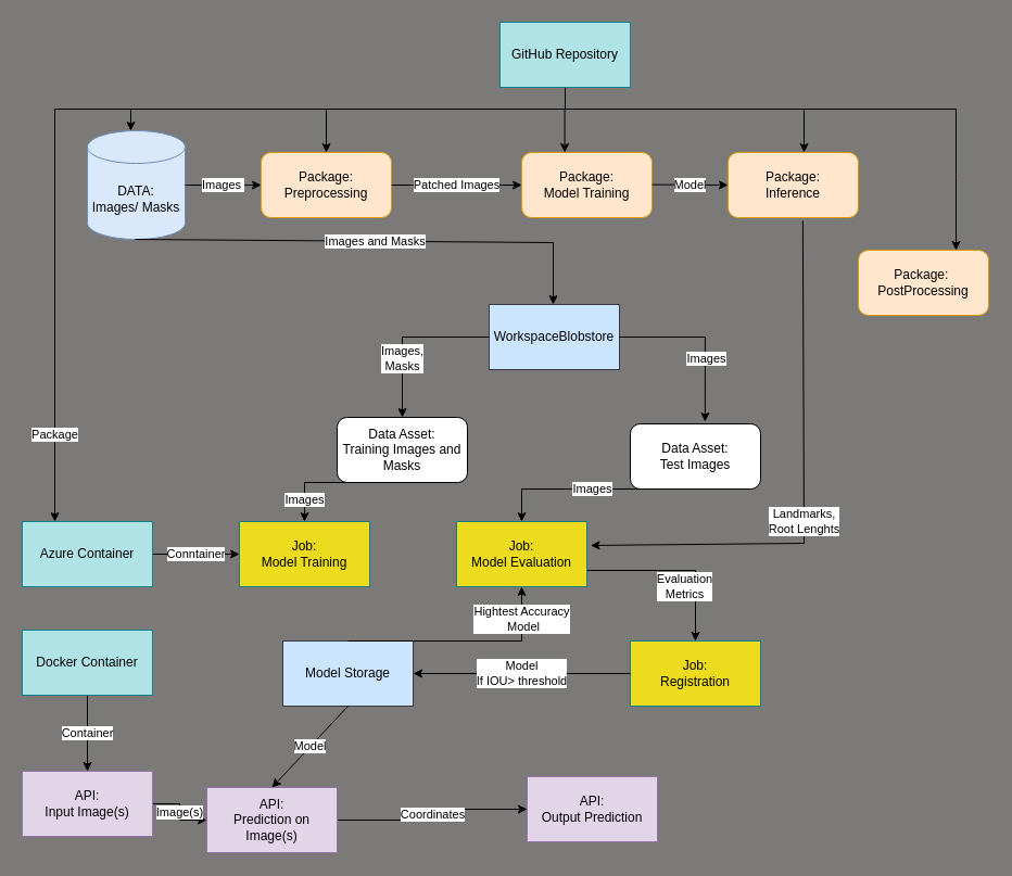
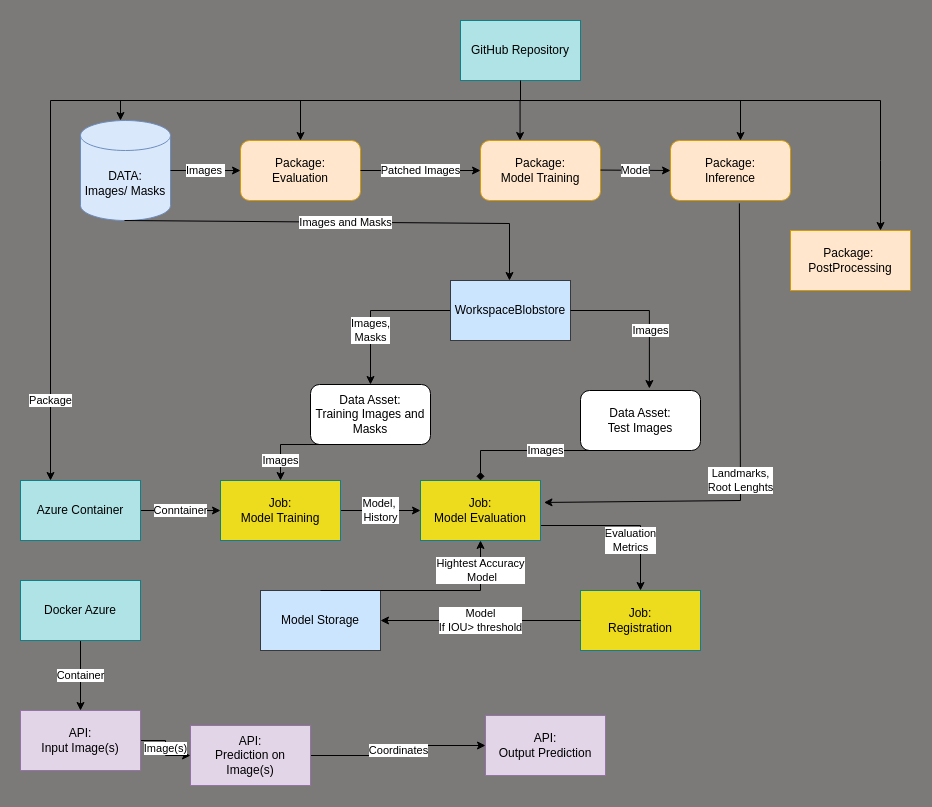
- <mxCell id="4" value="Package:&lt;br&gt;Preprocessing" style="rounded=1;whiteSpace=wrap;html=1;fillColor=#ffe6cc;strokeColor=#d79b00;" parent="1" vertex="1"><mxGeometry x="240" y="140" width="120" height="60" as="geometry" /></mxCell>
+ <mxCell id="4" value="Package:&lt;br&gt;Evaluation" style="rounded=1;whiteSpace=wrap;html=1;fillColor=#ffe6cc;strokeColor=#d79b00;" parent="1" vertex="1"><mxGeometry x="240" y="140" width="120" height="60" as="geometry" /></mxCell>
- <mxCell id="5" value="Package:&amp;nbsp;&lt;br&gt;PostProcessing" style="rounded=1;whiteSpace=wrap;html=1;fillColor=#ffe6cc;strokeColor=#d79b00;" parent="1" vertex="1"><mxGeometry x="790" y="230" width="120" height="60" as="geometry" /></mxCell>
+ <mxCell id="5" value="Package:&amp;nbsp;&lt;br&gt;PostProcessing" style="whiteSpace=wrap;html=1;fillColor=#ffe6cc;strokeColor=#d79b00;rounded=0;" parent="1" vertex="1"><mxGeometry x="790" y="230" width="120" height="60" as="geometry" /></mxCell>
- <mxCell id="30" value="Images" style="endArrow=classic;html=1;rounded=0;exitX=0.5;exitY=1;exitDx=0;exitDy=0;entryX=0.5;entryY=0;entryDx=0;entryDy=0;" edge="1" parent="1" source="28" target="20"><mxGeometry width="50" height="50" relative="1" as="geometry"><mxPoint x="460" y="570" as="sourcePoint" /><mxPoint x="510" y="520" as="targetPoint" /><Array as="points"><mxPoint x="480" y="450" /></Array></mxGeometry></mxCell>
+ <mxCell id="30" value="Images" style="endArrow=diamond;html=1;rounded=0;exitX=0.5;exitY=1;exitDx=0;exitDy=0;entryX=0.5;entryY=0;entryDx=0;entryDy=0;" edge="1" parent="1" source="28" target="20"><mxGeometry width="50" height="50" relative="1" as="geometry"><mxPoint x="460" y="570" as="sourcePoint" /><mxPoint x="510" y="520" as="targetPoint" /><Array as="points"><mxPoint x="480" y="450" /></Array></mxGeometry></mxCell>
+ <mxCell id="17" value="Model,&amp;nbsp;&lt;br&gt;History" style="edgeStyle=orthogonalEdgeStyle;rounded=0;orthogonalLoop=1;jettySize=auto;html=1;" edge="1" parent="1" source="18" target="20"><mxGeometry relative="1" as="geometry" /></mxCell>
- <mxCell id="44" value="Docker Container" style="rounded=0;whiteSpace=wrap;html=1;fillColor=#b0e3e6;gradientDirection=radial;strokeColor=#0e8088;" vertex="1" parent="1"><mxGeometry x="20" y="580" width="120" height="60" as="geometry" /></mxCell>
+ <mxCell id="44" value="Docker Azure" style="rounded=0;whiteSpace=wrap;html=1;fillColor=#b0e3e6;gradientDirection=radial;strokeColor=#0e8088;" vertex="1" parent="1"><mxGeometry x="20" y="580" width="120" height="60" as="geometry" /></mxCell>
- <mxCell id="33" value="Model" style="endArrow=classic;html=1;rounded=0;entryX=0.5;entryY=0;entryDx=0;entryDy=0;exitX=0.5;exitY=1;exitDx=0;exitDy=0;" edge="1" parent="1" source="22" target="26"><mxGeometry width="50" height="50" relative="1" as="geometry"><mxPoint x="460" y="590" as="sourcePoint" /><mxPoint x="510" y="540" as="targetPoint" /></mxGeometry></mxCell>
